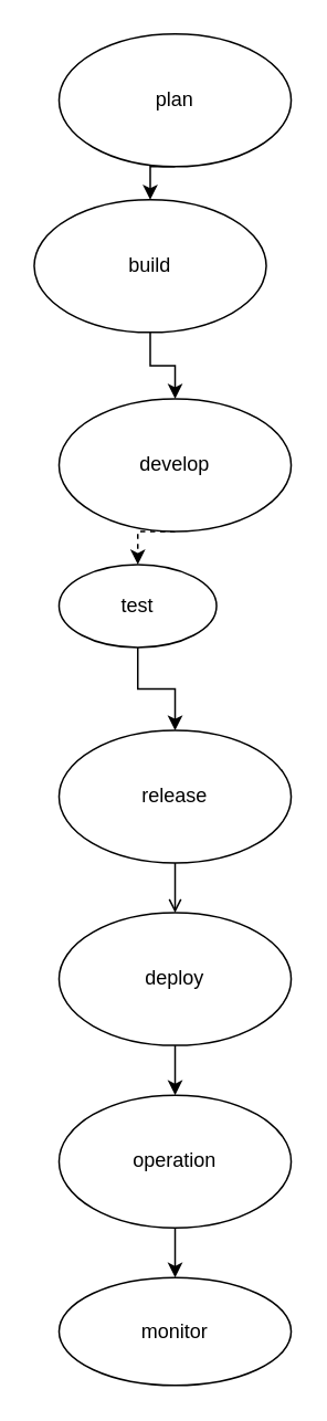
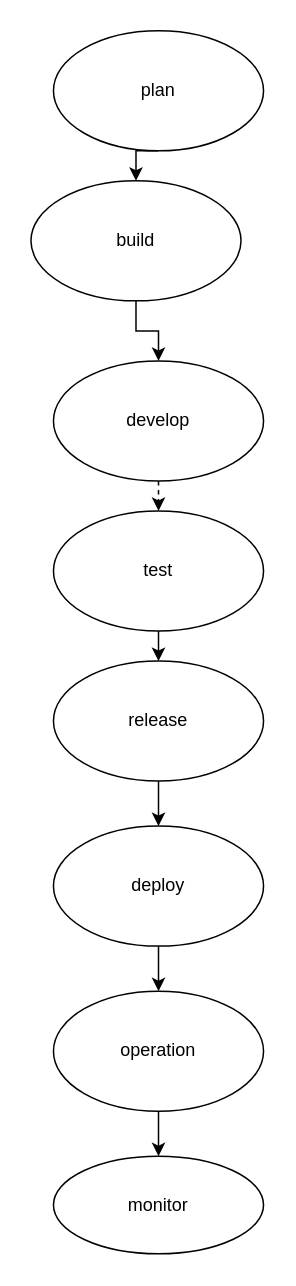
- <mxCell id="3" value="test" style="ellipse;whiteSpace=wrap;html=1;" vertex="1" parent="1"><mxGeometry x="35" y="340" width="95" height="50" as="geometry" /></mxCell>
+ <mxCell id="3" value="test" style="ellipse;whiteSpace=wrap;html=1;" vertex="1" parent="1"><mxGeometry x="35" y="340" width="140" height="80" as="geometry" /></mxCell>
- <mxCell id="6" style="edgeStyle=orthogonalEdgeStyle;rounded=0;orthogonalLoop=1;jettySize=auto;html=1;exitX=0.5;exitY=1;exitDx=0;exitDy=0;entryX=0.5;entryY=0;entryDx=0;entryDy=0;endArrow=open;" edge="1" parent="1" source="7" target="5"><mxGeometry relative="1" as="geometry" /></mxCell>
+ <mxCell id="6" style="edgeStyle=orthogonalEdgeStyle;rounded=0;orthogonalLoop=1;jettySize=auto;html=1;exitX=0.5;exitY=1;exitDx=0;exitDy=0;entryX=0.5;entryY=0;entryDx=0;entryDy=0;" edge="1" parent="1" source="7" target="5"><mxGeometry relative="1" as="geometry" /></mxCell>
